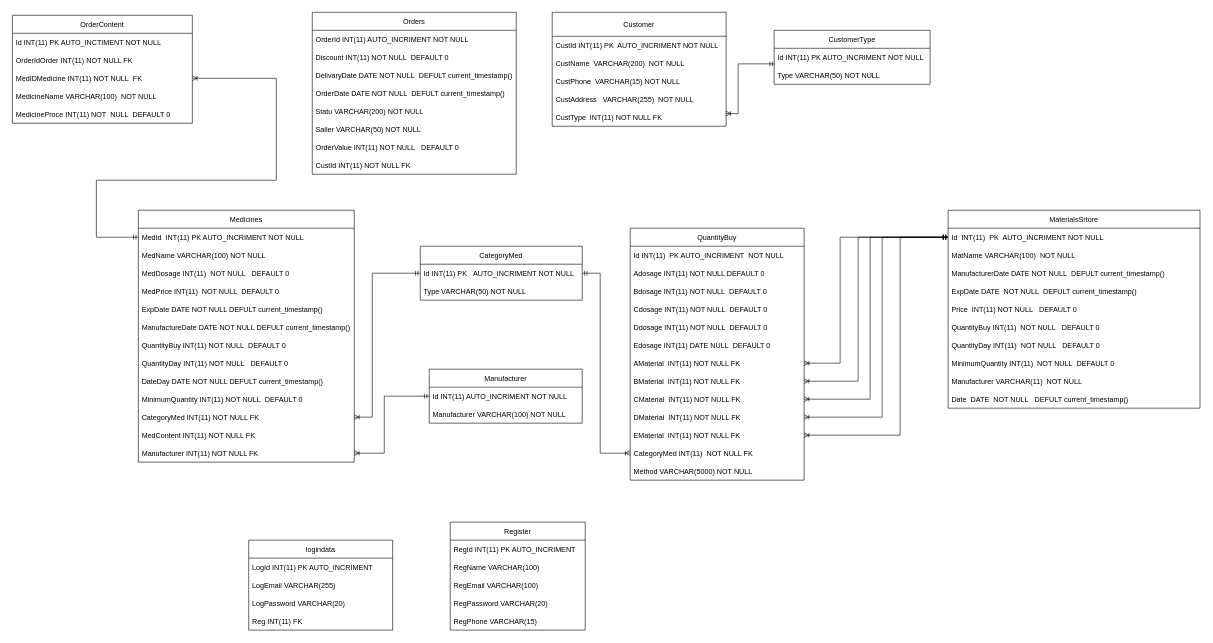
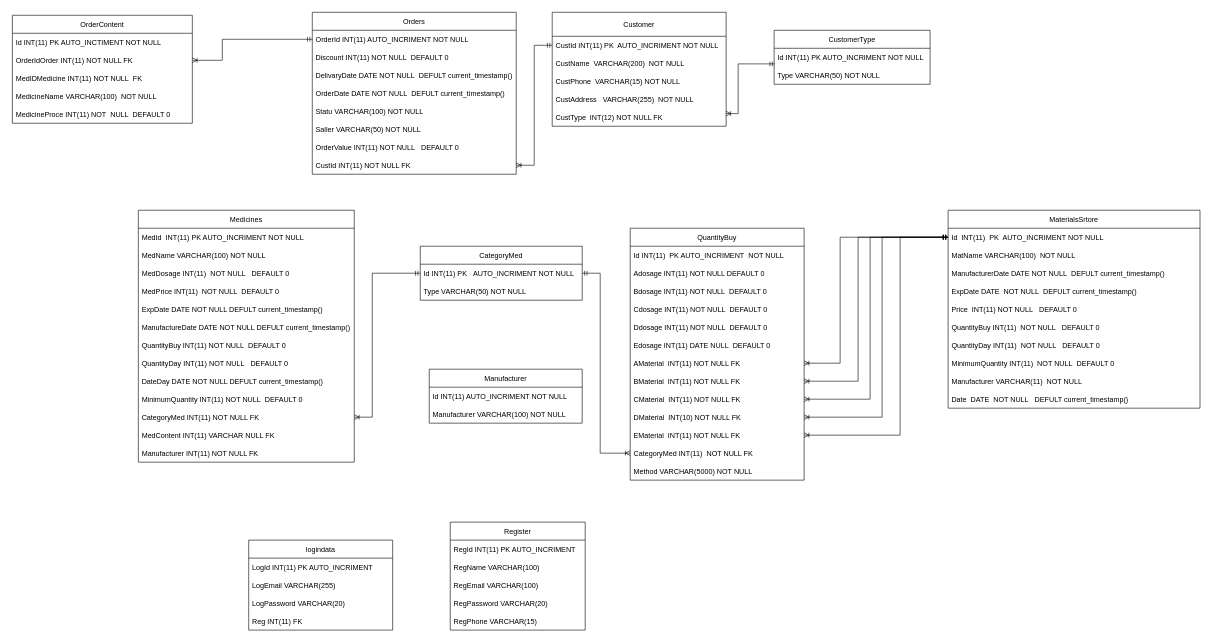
+ <mxCell id="53" value="" style="fontSize=12;html=1;endArrow=ERoneToMany;startArrow=ERmandOne;rounded=0;entryX=1;entryY=0.5;entryDx=0;entryDy=0;exitX=0;exitY=0.5;exitDx=0;exitDy=0;" parent="1" source="24" target="35" edge="1"><mxGeometry width="100" height="100" relative="1" as="geometry"><mxPoint x="-18.66" y="350" as="sourcePoint" /><mxPoint x="-140" y="442.78" as="targetPoint" /><Array as="points"><mxPoint x="370" y="65" /><mxPoint x="370" y="100" /></Array></mxGeometry></mxCell>
+ <mxCell id="32" value="" style="fontSize=12;html=1;endArrow=ERoneToMany;startArrow=ERmandOne;rounded=0;entryX=1;entryY=0.5;entryDx=0;entryDy=0;exitX=0;exitY=0.5;exitDx=0;exitDy=0;" parent="1" source="4" target="31" edge="1"><mxGeometry width="100" height="100" relative="1" as="geometry"><mxPoint x="-208.66" y="250" as="sourcePoint" /><mxPoint x="-250" y="352.78" as="targetPoint" /><Array as="points"><mxPoint x="890" y="75" /><mxPoint x="890" y="275" /></Array></mxGeometry></mxCell>
- <mxCell id="28" value="Statu VARCHAR(200) NOT NULL" style="text;strokeColor=none;fillColor=none;align=left;verticalAlign=middle;spacingLeft=4;spacingRight=4;overflow=hidden;points=[[0,0.5],[1,0.5]];portConstraint=eastwest;rotatable=0;" parent="23" vertex="1"><mxGeometry y="150" width="340" height="30" as="geometry" /></mxCell>
+ <mxCell id="28" value="Statu VARCHAR(100) NOT NULL" style="text;strokeColor=none;fillColor=none;align=left;verticalAlign=middle;spacingLeft=4;spacingRight=4;overflow=hidden;points=[[0,0.5],[1,0.5]];portConstraint=eastwest;rotatable=0;" parent="23" vertex="1"><mxGeometry y="150" width="340" height="30" as="geometry" /></mxCell>
- <mxCell id="8" value="CustType  INT(11) NOT NULL FK" style="text;strokeColor=none;fillColor=none;align=left;verticalAlign=middle;spacingLeft=4;spacingRight=4;overflow=hidden;points=[[0,0.5],[1,0.5]];portConstraint=eastwest;rotatable=0;" parent="3" vertex="1"><mxGeometry y="160" width="290" height="30" as="geometry" /></mxCell>
+ <mxCell id="8" value="CustType  INT(12) NOT NULL FK" style="text;strokeColor=none;fillColor=none;align=left;verticalAlign=middle;spacingLeft=4;spacingRight=4;overflow=hidden;points=[[0,0.5],[1,0.5]];portConstraint=eastwest;rotatable=0;" parent="3" vertex="1"><mxGeometry y="160" width="290" height="30" as="geometry" /></mxCell>
- <mxCell id="54" value="" style="fontSize=12;html=1;endArrow=ERoneToMany;startArrow=ERmandOne;rounded=0;entryX=1;entryY=0.5;entryDx=0;entryDy=0;exitX=0;exitY=0.5;exitDx=0;exitDy=0;" parent="1" source="40" target="36" edge="1"><mxGeometry width="100" height="100" relative="1" as="geometry"><mxPoint x="-218.66" y="448.61" as="sourcePoint" /><mxPoint x="-340" y="541.39" as="targetPoint" /><Array as="points"><mxPoint x="160" y="395" /><mxPoint x="160" y="300" /><mxPoint x="460" y="300" /><mxPoint x="460" y="130" /></Array></mxGeometry></mxCell>
- <mxCell id="73" value="DMaterial  INT(11) NOT NULL FK" style="text;strokeColor=none;fillColor=none;align=left;verticalAlign=middle;spacingLeft=4;spacingRight=4;overflow=hidden;points=[[0,0.5],[1,0.5]];portConstraint=eastwest;rotatable=0;" parent="63" vertex="1"><mxGeometry y="300" width="290" height="30" as="geometry" /></mxCell>
+ <mxCell id="73" value="DMaterial  INT(10) NOT NULL FK" style="text;strokeColor=none;fillColor=none;align=left;verticalAlign=middle;spacingLeft=4;spacingRight=4;overflow=hidden;points=[[0,0.5],[1,0.5]];portConstraint=eastwest;rotatable=0;" parent="63" vertex="1"><mxGeometry y="300" width="290" height="30" as="geometry" /></mxCell>
- <mxCell id="62" value="" style="fontSize=12;html=1;endArrow=ERoneToMany;startArrow=ERmandOne;rounded=0;entryX=1;entryY=0.5;entryDx=0;entryDy=0;exitX=0;exitY=0.5;exitDx=0;exitDy=0;" parent="1" source="59" target="52" edge="1"><mxGeometry width="100" height="100" relative="1" as="geometry"><mxPoint x="410.84" y="136.01" as="sourcePoint" /><mxPoint x="289.5" y="228.79" as="targetPoint" /><Array as="points"><mxPoint x="640" y="660" /><mxPoint x="640" y="755" /></Array></mxGeometry></mxCell>
- <mxCell id="51" value="MedContent INT(11) NOT NULL FK" style="text;strokeColor=none;fillColor=none;align=left;verticalAlign=middle;spacingLeft=4;spacingRight=4;overflow=hidden;points=[[0,0.5],[1,0.5]];portConstraint=eastwest;rotatable=0;" parent="39" vertex="1"><mxGeometry y="360" width="360" height="30" as="geometry" /></mxCell>
+ <mxCell id="51" value="MedContent INT(11) VARCHAR NULL FK" style="text;strokeColor=none;fillColor=none;align=left;verticalAlign=middle;spacingLeft=4;spacingRight=4;overflow=hidden;points=[[0,0.5],[1,0.5]];portConstraint=eastwest;rotatable=0;" parent="39" vertex="1"><mxGeometry y="360" width="360" height="30" as="geometry" /></mxCell>
